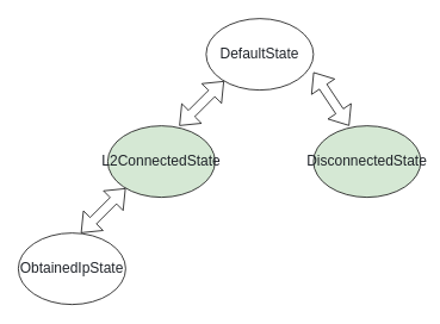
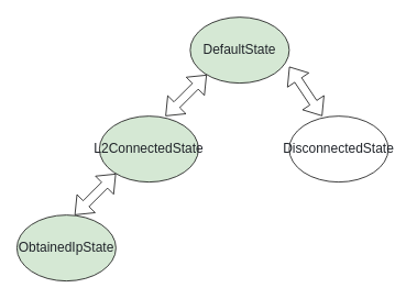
- <mxCell id="2" value="&lt;div id=&quot;magicdomid-1_194&quot; class=&quot;ace-line locate&quot; dir=&quot;auto&quot; style=&quot;background-color: rgba(0 , 0 , 0 , 0) ; font-size: 16px ; font-weight: 400 ; line-height: 26.88px ; color: rgb(31 , 35 , 41)&quot;&gt;&lt;span&gt;DefaultState&lt;/span&gt;&lt;/div&gt;" style="ellipse;whiteSpace=wrap;html=1;" vertex="1" parent="1"><mxGeometry x="230" y="20" width="120" height="80" as="geometry" /></mxCell>
+ <mxCell id="2" value="&lt;div id=&quot;magicdomid-1_194&quot; class=&quot;ace-line locate&quot; dir=&quot;auto&quot; style=&quot;background-color: rgba(0 , 0 , 0 , 0) ; font-size: 16px ; font-weight: 400 ; line-height: 26.88px ; color: rgb(31 , 35 , 41)&quot;&gt;&lt;span&gt;DefaultState&lt;/span&gt;&lt;/div&gt;" style="ellipse;whiteSpace=wrap;html=1;fillColor=#d5e8d4;" vertex="1" parent="1"><mxGeometry x="230" y="20" width="120" height="80" as="geometry" /></mxCell>
- <mxCell id="5" value="&lt;div id=&quot;magicdomid-1_36&quot; class=&quot;ace-line locate&quot; dir=&quot;auto&quot; style=&quot;background-color: rgba(0 , 0 , 0 , 0) ; font-size: 16px ; font-weight: 400 ; line-height: 26.88px ; color: rgb(31 , 35 , 41)&quot;&gt;&lt;span&gt;DisconnectedState&lt;/span&gt;&lt;/div&gt;" style="ellipse;whiteSpace=wrap;html=1;fillColor=#d5e8d4;" vertex="1" parent="1"><mxGeometry x="350" y="140" width="120" height="80" as="geometry" /></mxCell>
+ <mxCell id="5" value="&lt;div id=&quot;magicdomid-1_36&quot; class=&quot;ace-line locate&quot; dir=&quot;auto&quot; style=&quot;background-color: rgba(0 , 0 , 0 , 0) ; font-size: 16px ; font-weight: 400 ; line-height: 26.88px ; color: rgb(31 , 35 , 41)&quot;&gt;&lt;span&gt;DisconnectedState&lt;/span&gt;&lt;/div&gt;" style="ellipse;whiteSpace=wrap;html=1;" vertex="1" parent="1"><mxGeometry x="350" y="140" width="120" height="80" as="geometry" /></mxCell>
- <mxCell id="4" value="&lt;div id=&quot;magicdomid-1_37&quot; class=&quot;ace-line locate&quot; dir=&quot;auto&quot; style=&quot;background-color: rgba(0 , 0 , 0 , 0) ; font-size: 16px ; font-weight: 400 ; line-height: 26.88px ; color: rgb(31 , 35 , 41)&quot;&gt;&lt;span&gt;ObtainedIpState&lt;/span&gt;&lt;/div&gt;" style="ellipse;whiteSpace=wrap;html=1;" vertex="1" parent="1"><mxGeometry x="20" y="260" width="120" height="80" as="geometry" /></mxCell>
+ <mxCell id="4" value="&lt;div id=&quot;magicdomid-1_37&quot; class=&quot;ace-line locate&quot; dir=&quot;auto&quot; style=&quot;background-color: rgba(0 , 0 , 0 , 0) ; font-size: 16px ; font-weight: 400 ; line-height: 26.88px ; color: rgb(31 , 35 , 41)&quot;&gt;&lt;span&gt;ObtainedIpState&lt;/span&gt;&lt;/div&gt;" style="ellipse;whiteSpace=wrap;html=1;fillColor=#d5e8d4;" vertex="1" parent="1"><mxGeometry x="20" y="260" width="120" height="80" as="geometry" /></mxCell>
